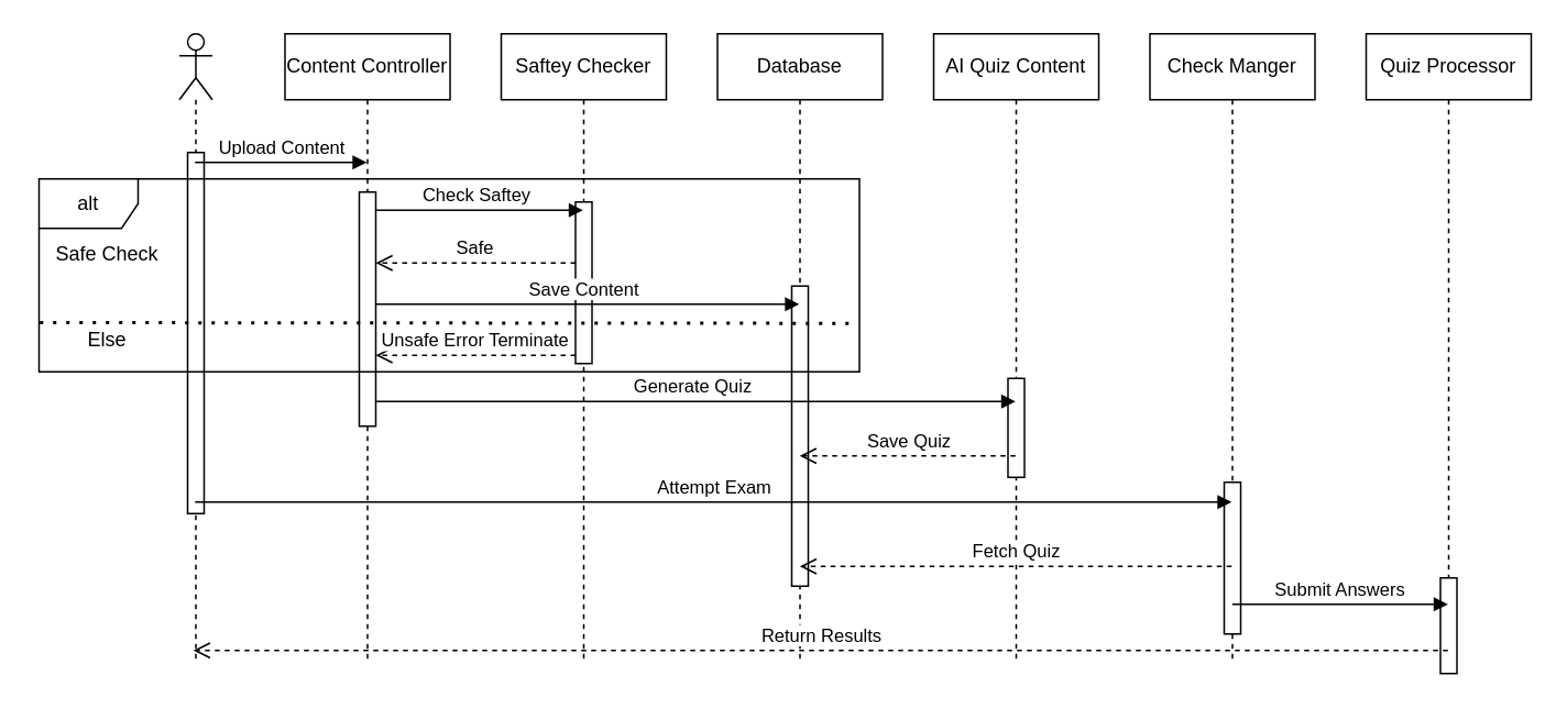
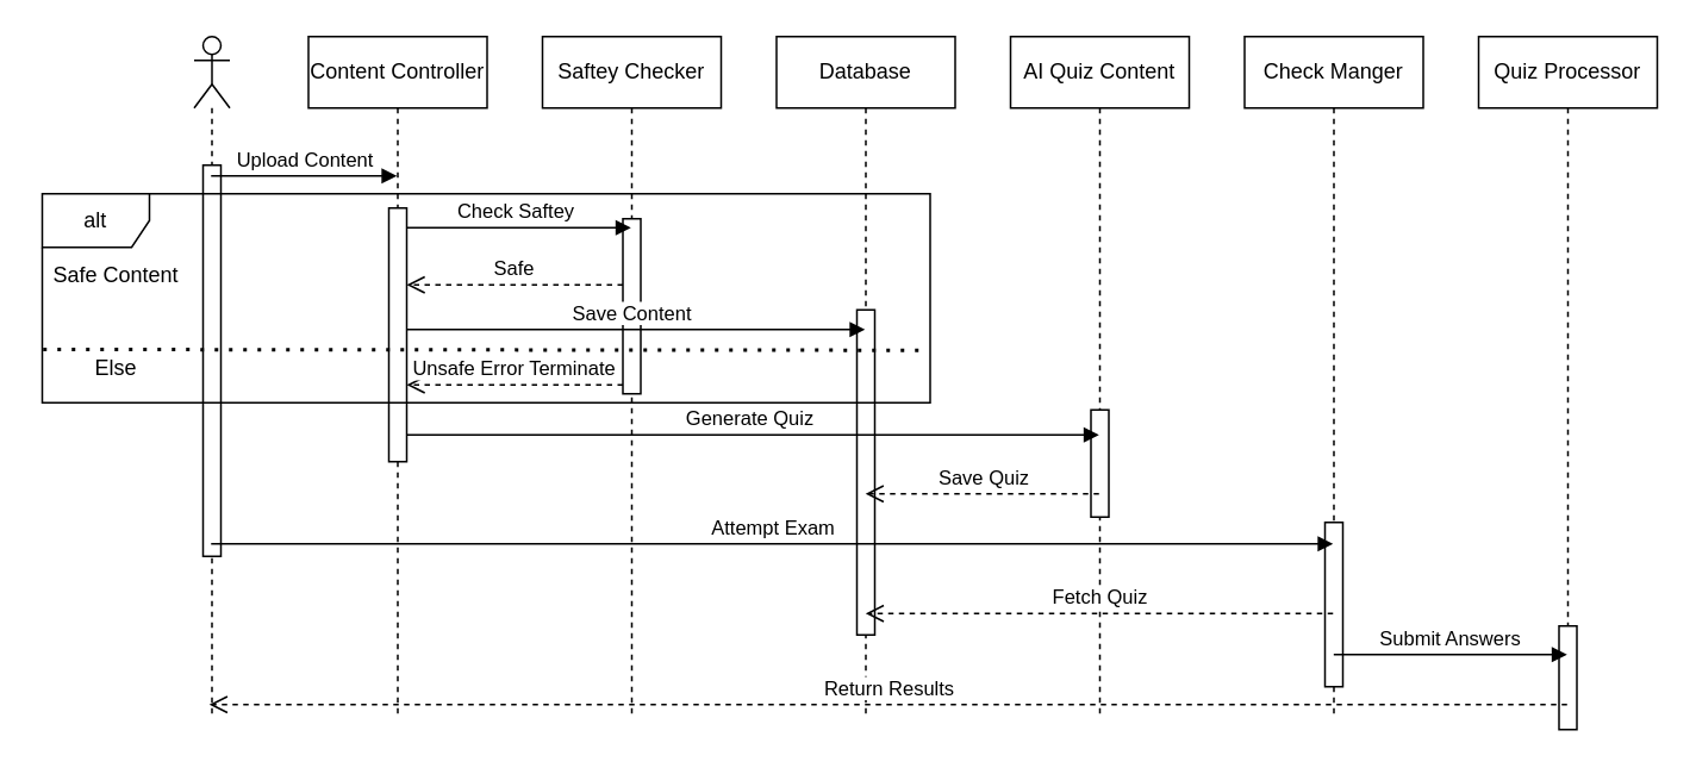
- <mxCell id="29" value="Safe Check" style="text;html=1;align=center;verticalAlign=middle;resizable=0;points=[];autosize=1;strokeColor=none;fillColor=none;" vertex="1" parent="1"><mxGeometry x="20" y="141" width="88" height="26" as="geometry" /></mxCell>
+ <mxCell id="29" value="Safe Content" style="text;html=1;align=center;verticalAlign=middle;resizable=0;points=[];autosize=1;strokeColor=none;fillColor=none;" vertex="1" parent="1"><mxGeometry x="20" y="141" width="88" height="26" as="geometry" /></mxCell>
